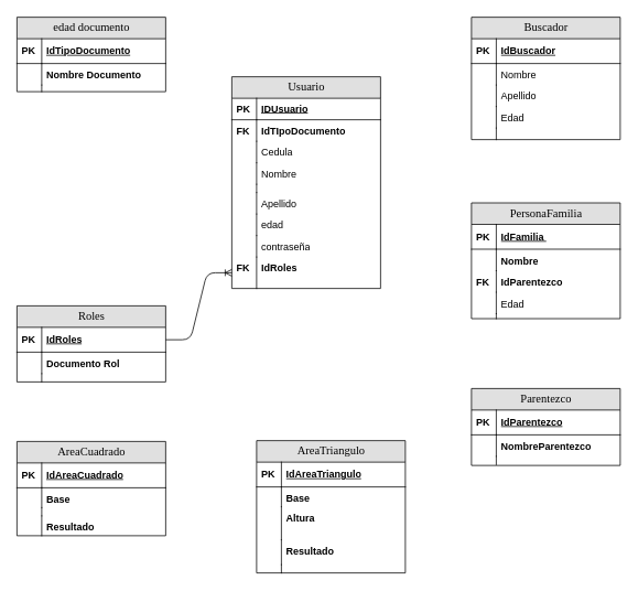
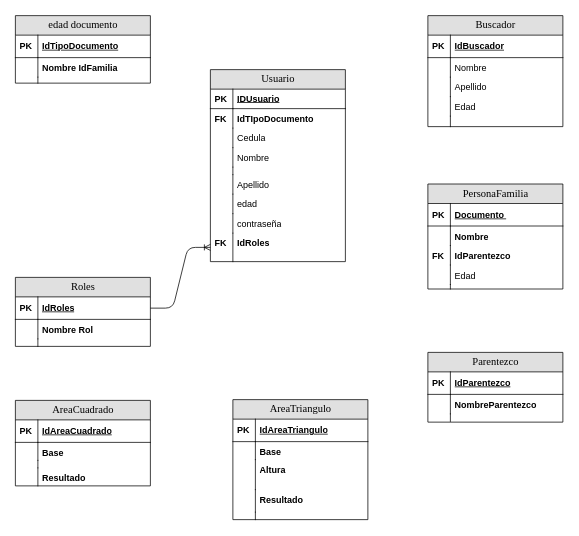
- <mxCell id="31" value="&lt;b&gt;Nombre Documento&lt;/b&gt;" style="shape=partialRectangle;top=0;left=0;right=0;bottom=0;html=1;align=left;verticalAlign=top;fillColor=none;spacingLeft=34;spacingRight=4;whiteSpace=wrap;overflow=hidden;rotatable=0;points=[[0,0.5],[1,0.5]];portConstraint=eastwest;dropTarget=0;" parent="28" vertex="1"><mxGeometry y="56" width="180" height="26" as="geometry" /></mxCell>
+ <mxCell id="31" value="&lt;b&gt;Nombre IdFamilia&lt;/b&gt;" style="shape=partialRectangle;top=0;left=0;right=0;bottom=0;html=1;align=left;verticalAlign=top;fillColor=none;spacingLeft=34;spacingRight=4;whiteSpace=wrap;overflow=hidden;rotatable=0;points=[[0,0.5],[1,0.5]];portConstraint=eastwest;dropTarget=0;" parent="28" vertex="1"><mxGeometry y="56" width="180" height="26" as="geometry" /></mxCell>
- <mxCell id="36" value="&lt;font style=&quot;vertical-align: inherit&quot;&gt;&lt;font style=&quot;vertical-align: inherit&quot;&gt;IdFamilia&amp;nbsp;&lt;/font&gt;&lt;/font&gt;" style="shape=partialRectangle;top=0;left=0;right=0;bottom=1;html=1;align=left;verticalAlign=middle;fillColor=none;spacingLeft=34;spacingRight=4;whiteSpace=wrap;overflow=hidden;rotatable=0;points=[[0,0.5],[1,0.5]];portConstraint=eastwest;dropTarget=0;fontStyle=5;" parent="35" vertex="1"><mxGeometry y="26" width="180" height="30" as="geometry" /></mxCell>
+ <mxCell id="36" value="&lt;font style=&quot;vertical-align: inherit&quot;&gt;&lt;font style=&quot;vertical-align: inherit&quot;&gt;Documento&amp;nbsp;&lt;/font&gt;&lt;/font&gt;" style="shape=partialRectangle;top=0;left=0;right=0;bottom=1;html=1;align=left;verticalAlign=middle;fillColor=none;spacingLeft=34;spacingRight=4;whiteSpace=wrap;overflow=hidden;rotatable=0;points=[[0,0.5],[1,0.5]];portConstraint=eastwest;dropTarget=0;fontStyle=5;" parent="35" vertex="1"><mxGeometry y="26" width="180" height="30" as="geometry" /></mxCell>
- <mxCell id="24" value="&lt;b&gt;Documento Rol&lt;/b&gt;" style="shape=partialRectangle;top=0;left=0;right=0;bottom=0;html=1;align=left;verticalAlign=top;fillColor=none;spacingLeft=34;spacingRight=4;whiteSpace=wrap;overflow=hidden;rotatable=0;points=[[0,0.5],[1,0.5]];portConstraint=eastwest;dropTarget=0;" parent="21" vertex="1"><mxGeometry y="56" width="180" height="26" as="geometry" /></mxCell>
+ <mxCell id="24" value="&lt;b&gt;Nombre Rol&lt;/b&gt;" style="shape=partialRectangle;top=0;left=0;right=0;bottom=0;html=1;align=left;verticalAlign=top;fillColor=none;spacingLeft=34;spacingRight=4;whiteSpace=wrap;overflow=hidden;rotatable=0;points=[[0,0.5],[1,0.5]];portConstraint=eastwest;dropTarget=0;" parent="21" vertex="1"><mxGeometry y="56" width="180" height="26" as="geometry" /></mxCell>
